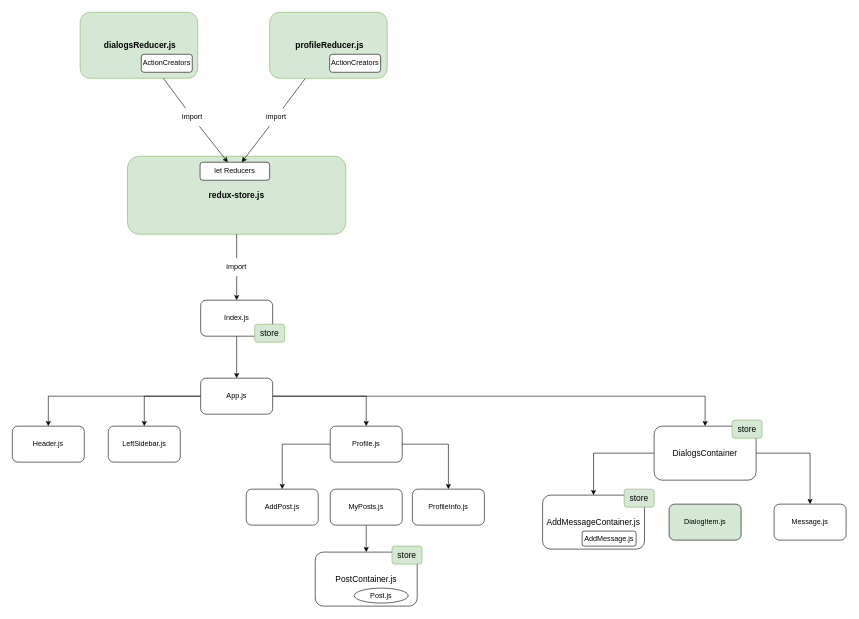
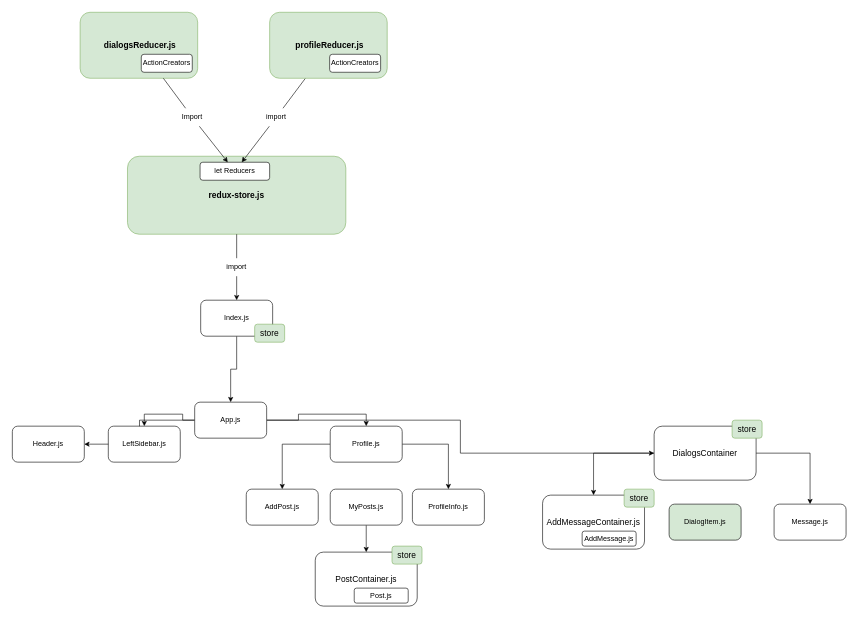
- <mxCell id="8" value="App.js" style="rounded=1;whiteSpace=wrap;html=1;" parent="1" vertex="1"><mxGeometry x="334" y="630" width="120" height="60" as="geometry" /></mxCell>
+ <mxCell id="8" value="App.js" style="rounded=1;whiteSpace=wrap;html=1;" parent="1" vertex="1"><mxGeometry x="324" y="670" width="120" height="60" as="geometry" /></mxCell>
- <mxCell id="47" value="Post.js" style="ellipse;whiteSpace=wrap;html=1;" vertex="1" parent="1"><mxGeometry x="590" y="980" width="90" height="25" as="geometry" /></mxCell>
+ <mxCell id="47" value="Post.js" style="rounded=1;whiteSpace=wrap;html=1;" vertex="1" parent="1"><mxGeometry x="590" y="980" width="90" height="25" as="geometry" /></mxCell>
